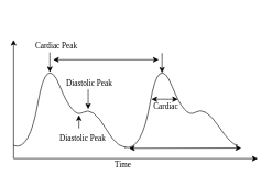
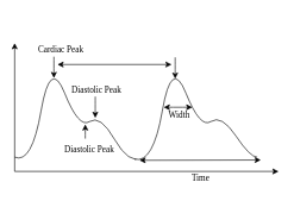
- <mxCell id="15" value="&lt;div&gt;&lt;font face=&quot;Times New Roman&quot;&gt;Cardiac&lt;/font&gt;&lt;/div&gt;" style="text;html=1;strokeColor=none;fillColor=none;align=center;verticalAlign=middle;whiteSpace=wrap;rounded=0;" vertex="1" parent="1"><mxGeometry x="206" y="152" width="90" height="20" as="geometry" /></mxCell>
+ <mxCell id="15" value="&lt;div&gt;&lt;font face=&quot;Times New Roman&quot;&gt;Width&lt;/font&gt;&lt;/div&gt;" style="text;html=1;strokeColor=none;fillColor=none;align=center;verticalAlign=middle;whiteSpace=wrap;rounded=0;" vertex="1" parent="1"><mxGeometry x="206" y="152" width="90" height="20" as="geometry" /></mxCell>
- <mxCell id="16" value="&lt;font face=&quot;Times New Roman&quot;&gt;Time&lt;/font&gt;" style="text;html=1;strokeColor=none;fillColor=none;align=center;verticalAlign=middle;whiteSpace=wrap;rounded=0;" vertex="1" parent="1"><mxGeometry x="166" y="240" width="40" height="20" as="geometry" /></mxCell>
+ <mxCell id="16" value="&lt;font face=&quot;Times New Roman&quot;&gt;Time&lt;/font&gt;" style="text;html=1;strokeColor=none;fillColor=none;align=center;verticalAlign=middle;whiteSpace=wrap;rounded=0;" vertex="1" parent="1"><mxGeometry x="261" y="240" width="40" height="20" as="geometry" /></mxCell>
